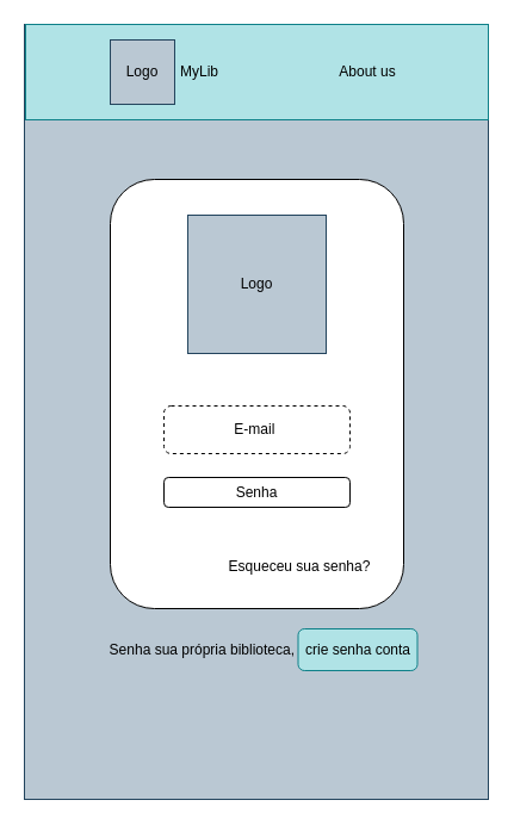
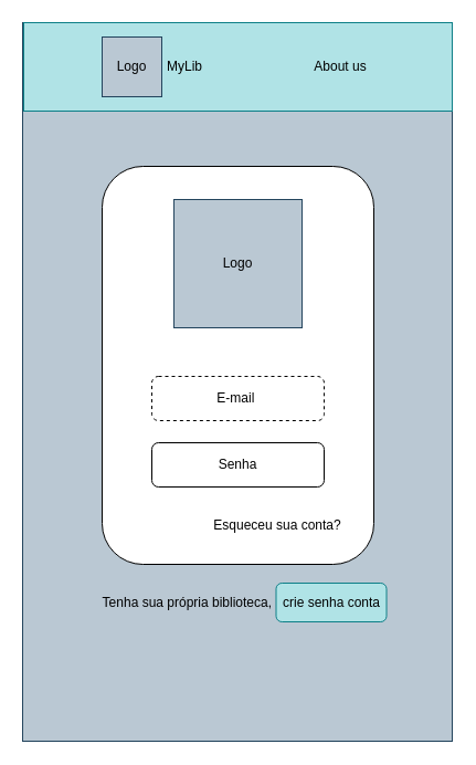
- <mxCell id="6" value="&lt;div style=&quot;&quot;&gt;&lt;span style=&quot;background-color: initial;&quot;&gt;Senha&lt;/span&gt;&lt;/div&gt;" style="rounded=1;whiteSpace=wrap;html=1;align=center;fillColor=none;" vertex="1" parent="1"><mxGeometry x="137" y="400" width="156" height="25" as="geometry" /></mxCell>
+ <mxCell id="6" value="&lt;div style=&quot;&quot;&gt;&lt;span style=&quot;background-color: initial;&quot;&gt;Senha&lt;/span&gt;&lt;/div&gt;" style="rounded=1;whiteSpace=wrap;html=1;align=center;fillColor=none;" vertex="1" parent="1"><mxGeometry x="137" y="400" width="156" height="40" as="geometry" /></mxCell>
- <mxCell id="9" value="Esqueceu sua senha?" style="text;html=1;strokeColor=none;fillColor=none;align=center;verticalAlign=middle;whiteSpace=wrap;rounded=0;" vertex="1" parent="1"><mxGeometry x="181" y="460" width="140" height="30" as="geometry" /></mxCell>
+ <mxCell id="9" value="Esqueceu sua conta?" style="text;html=1;strokeColor=none;fillColor=none;align=center;verticalAlign=middle;whiteSpace=wrap;rounded=0;" vertex="1" parent="1"><mxGeometry x="181" y="460" width="140" height="30" as="geometry" /></mxCell>
- <mxCell id="10" value="Senha sua própria biblioteca,&amp;nbsp;" style="text;html=1;strokeColor=none;fillColor=none;align=center;verticalAlign=middle;whiteSpace=wrap;rounded=0;" vertex="1" parent="1"><mxGeometry x="80.5" y="530" width="180" height="30" as="geometry" /></mxCell>
+ <mxCell id="10" value="Tenha sua própria biblioteca,&amp;nbsp;" style="text;html=1;strokeColor=none;fillColor=none;align=center;verticalAlign=middle;whiteSpace=wrap;rounded=0;" vertex="1" parent="1"><mxGeometry x="80.5" y="530" width="180" height="30" as="geometry" /></mxCell>
